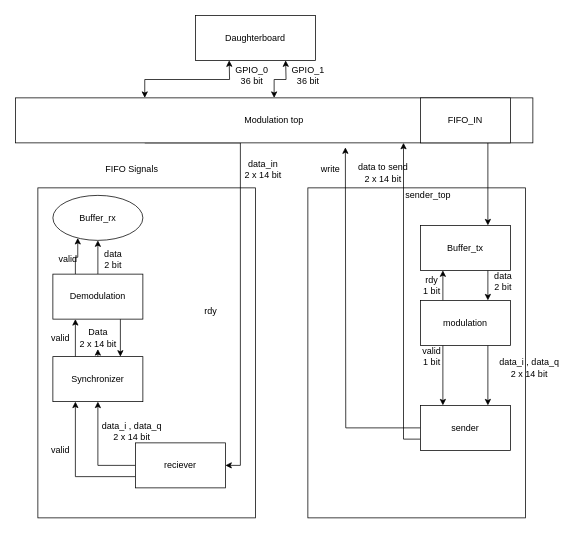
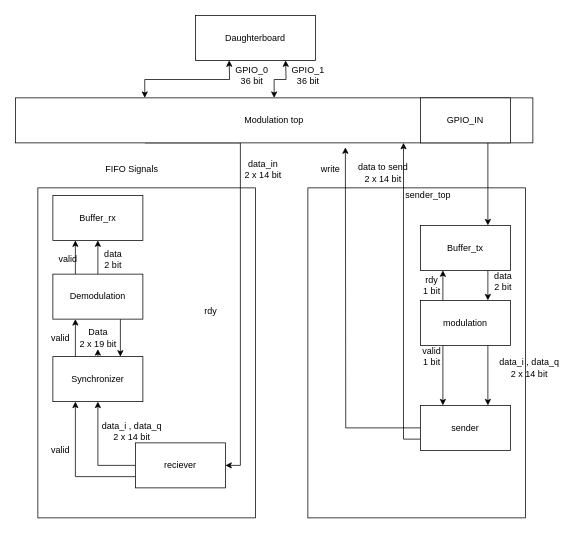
- <mxCell id="11" value="FIFO_IN" style="whiteSpace=wrap;html=1;" parent="1" vertex="1"><mxGeometry x="560" y="130" width="120" height="60" as="geometry" /></mxCell>
+ <mxCell id="11" value="GPIO_IN" style="whiteSpace=wrap;html=1;" parent="1" vertex="1"><mxGeometry x="560" y="130" width="120" height="60" as="geometry" /></mxCell>
- <mxCell id="40" value="Buffer_rx" style="ellipse;whiteSpace=wrap;html=1;" parent="1" vertex="1"><mxGeometry x="70" y="260" width="120" height="60" as="geometry" /></mxCell>
+ <mxCell id="40" value="Buffer_rx" style="whiteSpace=wrap;html=1;" parent="1" vertex="1"><mxGeometry x="70" y="260" width="120" height="60" as="geometry" /></mxCell>
- <mxCell id="45" value="Data&lt;br&gt;2 x 14 bit" style="text;html=1;align=center;verticalAlign=middle;resizable=0;points=[];autosize=1;" parent="1" vertex="1"><mxGeometry x="100" y="435" width="60" height="30" as="geometry" /></mxCell>
+ <mxCell id="45" value="Data&lt;br&gt;2 x 19 bit" style="text;html=1;align=center;verticalAlign=middle;resizable=0;points=[];autosize=1;" parent="1" vertex="1"><mxGeometry x="100" y="435" width="60" height="30" as="geometry" /></mxCell>
